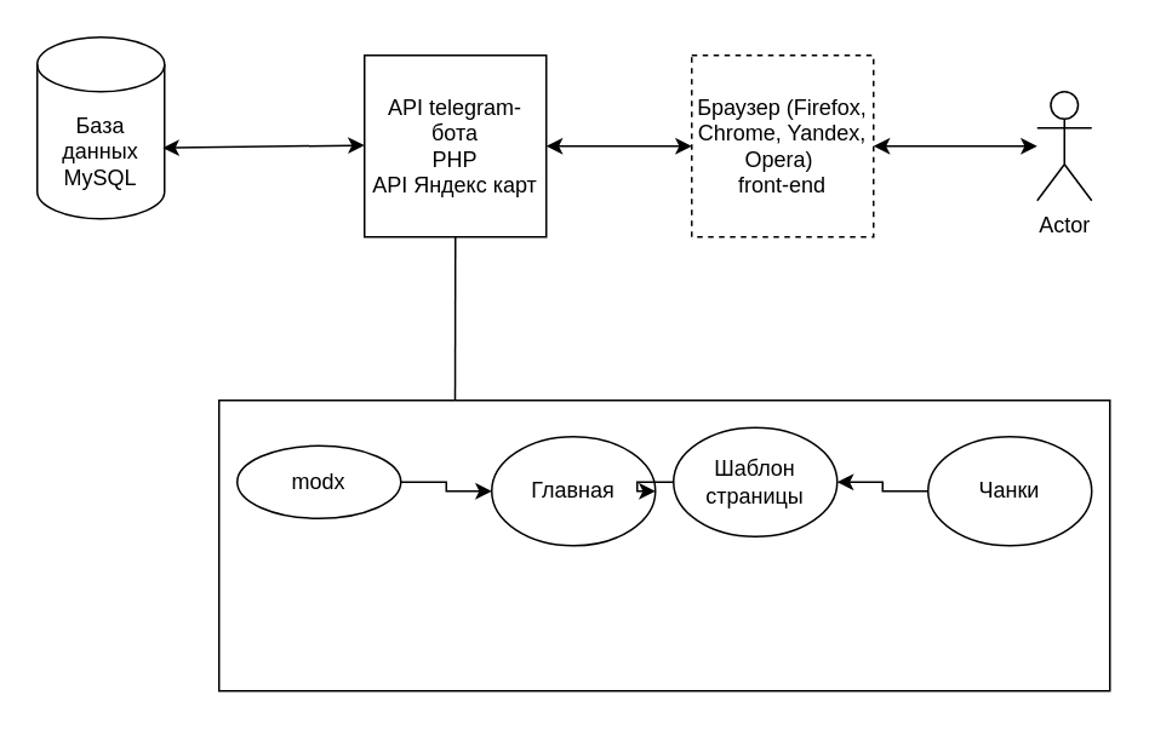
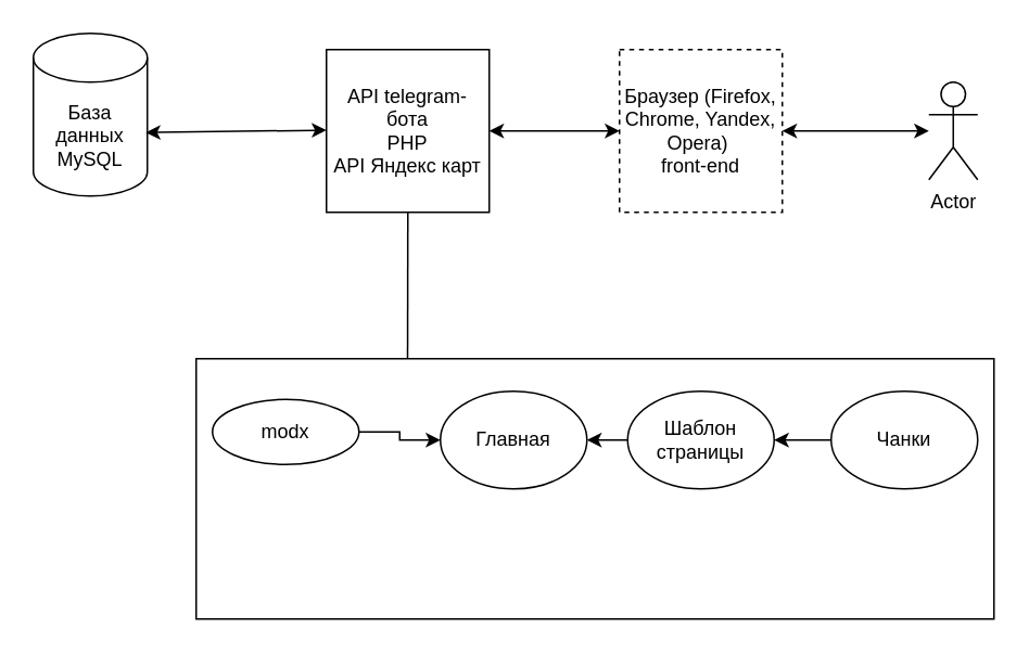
- <mxCell id="12" value="Шаблон страницы" style="ellipse;whiteSpace=wrap;html=1;" vertex="1" parent="1"><mxGeometry x="370" y="235" width="90" height="60" as="geometry" /></mxCell>
+ <mxCell id="12" value="Шаблон страницы" style="ellipse;whiteSpace=wrap;html=1;" vertex="1" parent="1"><mxGeometry x="385" y="240" width="90" height="60" as="geometry" /></mxCell>
